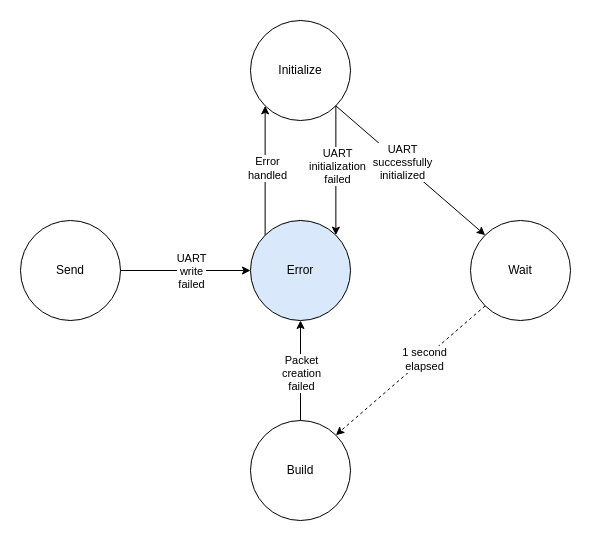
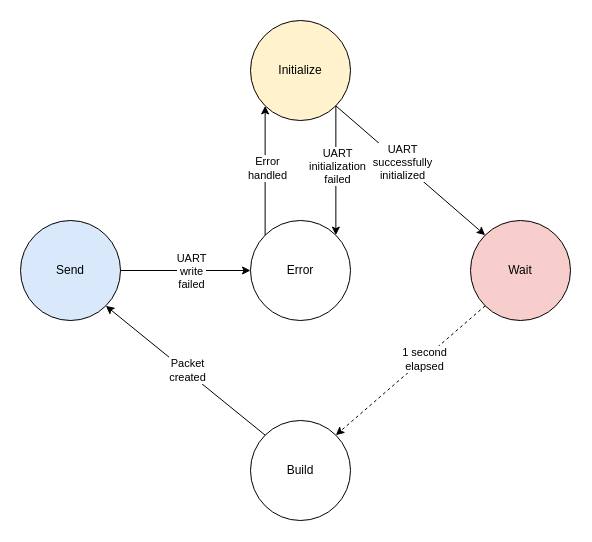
- <mxCell id="2" value="Initialize" style="ellipse;whiteSpace=wrap;html=1;aspect=fixed;" vertex="1" parent="1"><mxGeometry x="250" y="20" width="100" height="100" as="geometry" /></mxCell>
+ <mxCell id="2" value="Initialize" style="ellipse;whiteSpace=wrap;html=1;aspect=fixed;fillColor=#fff2cc;" vertex="1" parent="1"><mxGeometry x="250" y="20" width="100" height="100" as="geometry" /></mxCell>
- <mxCell id="5" value="Send" style="ellipse;whiteSpace=wrap;html=1;aspect=fixed;" vertex="1" parent="1"><mxGeometry x="20" y="220" width="100" height="100" as="geometry" /></mxCell>
+ <mxCell id="5" value="Send" style="ellipse;whiteSpace=wrap;html=1;aspect=fixed;fillColor=#dae8fc;" vertex="1" parent="1"><mxGeometry x="20" y="220" width="100" height="100" as="geometry" /></mxCell>
- <mxCell id="6" value="Error" style="ellipse;whiteSpace=wrap;html=1;aspect=fixed;fillColor=#dae8fc;" vertex="1" parent="1"><mxGeometry x="250" y="220" width="100" height="100" as="geometry" /></mxCell>
+ <mxCell id="6" value="Error" style="ellipse;whiteSpace=wrap;html=1;aspect=fixed;" vertex="1" parent="1"><mxGeometry x="250" y="220" width="100" height="100" as="geometry" /></mxCell>
- <mxCell id="3" value="Wait" style="ellipse;whiteSpace=wrap;html=1;aspect=fixed;" vertex="1" parent="1"><mxGeometry x="470" y="220" width="100" height="100" as="geometry" /></mxCell>
+ <mxCell id="3" value="Wait" style="ellipse;whiteSpace=wrap;html=1;aspect=fixed;fillColor=#f8cecc;" vertex="1" parent="1"><mxGeometry x="470" y="220" width="100" height="100" as="geometry" /></mxCell>
+ <mxCell id="7" value="" style="endArrow=classic;html=1;rounded=0;exitX=0;exitY=0;exitDx=0;exitDy=0;entryX=1;entryY=1;entryDx=0;entryDy=0;" edge="1" parent="1" source="4" target="5"><mxGeometry width="50" height="50" relative="1" as="geometry"><mxPoint x="220" y="420" as="sourcePoint" /><mxPoint x="270" y="370" as="targetPoint" /></mxGeometry></mxCell>
+ <mxCell id="8" value="Packet&lt;div&gt;created&lt;/div&gt;" style="edgeLabel;html=1;align=center;verticalAlign=middle;resizable=0;points=[];" vertex="1" connectable="0" parent="7"><mxGeometry x="-0.001" y="-1" relative="1" as="geometry"><mxPoint as="offset" /></mxGeometry></mxCell>
- <mxCell id="15" value="" style="endArrow=classic;html=1;rounded=0;exitX=0.5;exitY=0;exitDx=0;exitDy=0;entryX=0.5;entryY=1;entryDx=0;entryDy=0;" edge="1" parent="1" source="4" target="6"><mxGeometry width="50" height="50" relative="1" as="geometry"><mxPoint x="310" y="390" as="sourcePoint" /><mxPoint x="360" y="340" as="targetPoint" /></mxGeometry></mxCell>
- <mxCell id="16" value="Packet&lt;div&gt;creation&lt;/div&gt;&lt;div&gt;failed&lt;/div&gt;" style="edgeLabel;html=1;align=center;verticalAlign=middle;resizable=0;points=[];" vertex="1" connectable="0" parent="15"><mxGeometry x="-0.035" relative="1" as="geometry"><mxPoint as="offset" /></mxGeometry></mxCell>
